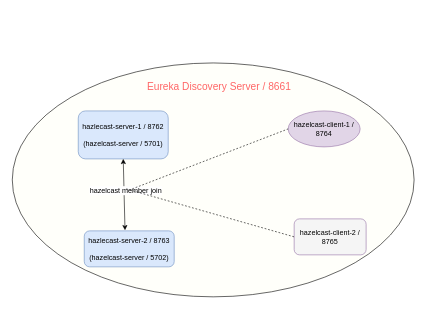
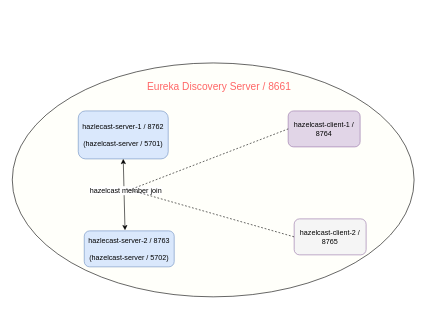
- <mxCell id="8" value="hazelcast-client-1 / 8764" style="ellipse;whiteSpace=wrap;html=1;fillColor=#e1d5e7;strokeColor=#9673a6;" parent="1" vertex="1"><mxGeometry x="480" y="100" width="120" height="60" as="geometry" /></mxCell>
+ <mxCell id="8" value="hazelcast-client-1 / 8764" style="rounded=1;whiteSpace=wrap;html=1;fillColor=#e1d5e7;strokeColor=#9673a6;" parent="1" vertex="1"><mxGeometry x="480" y="100" width="120" height="60" as="geometry" /></mxCell>
